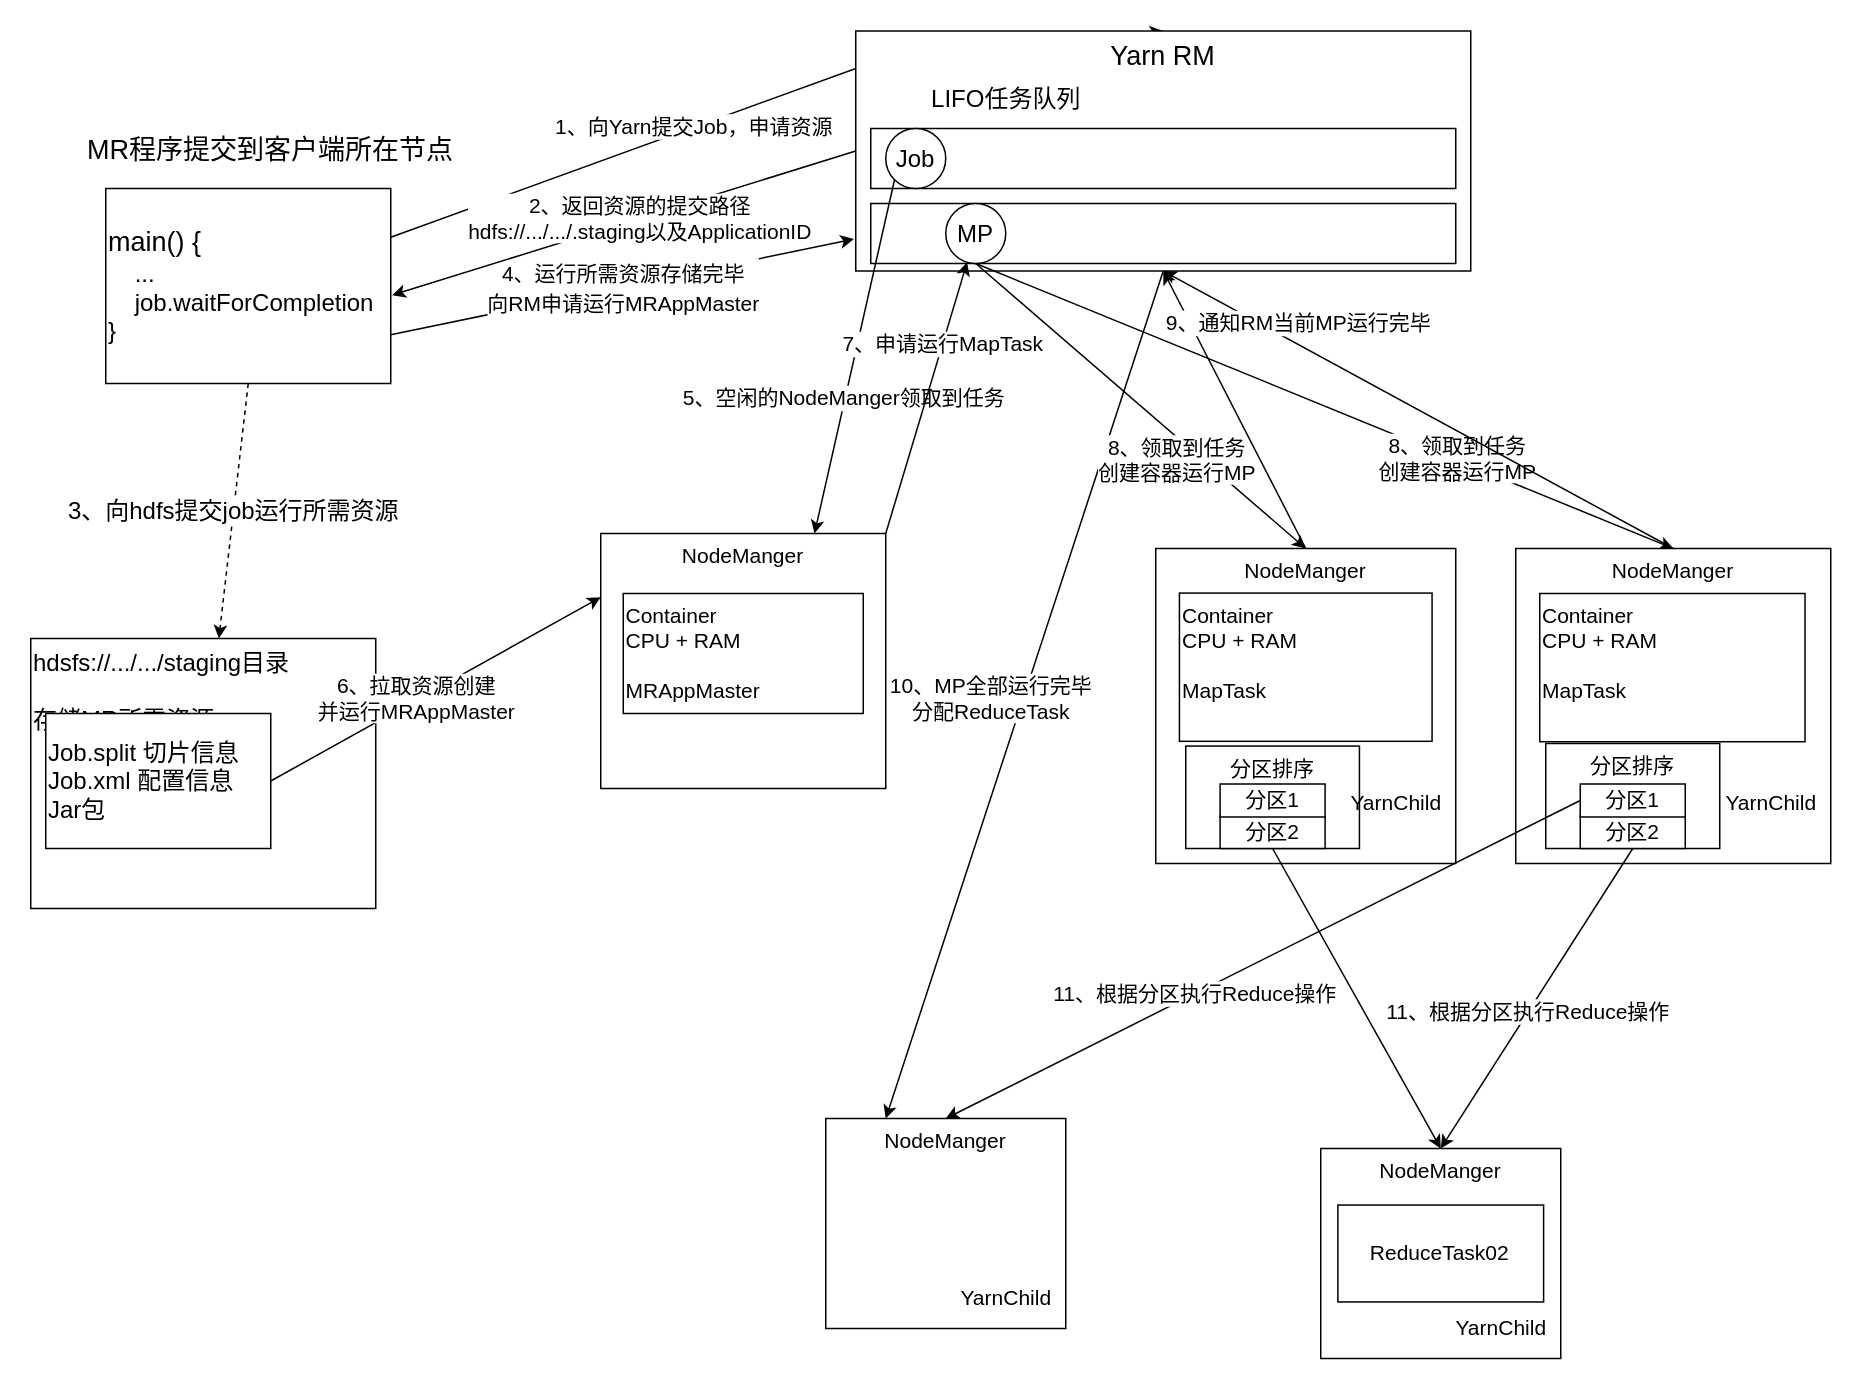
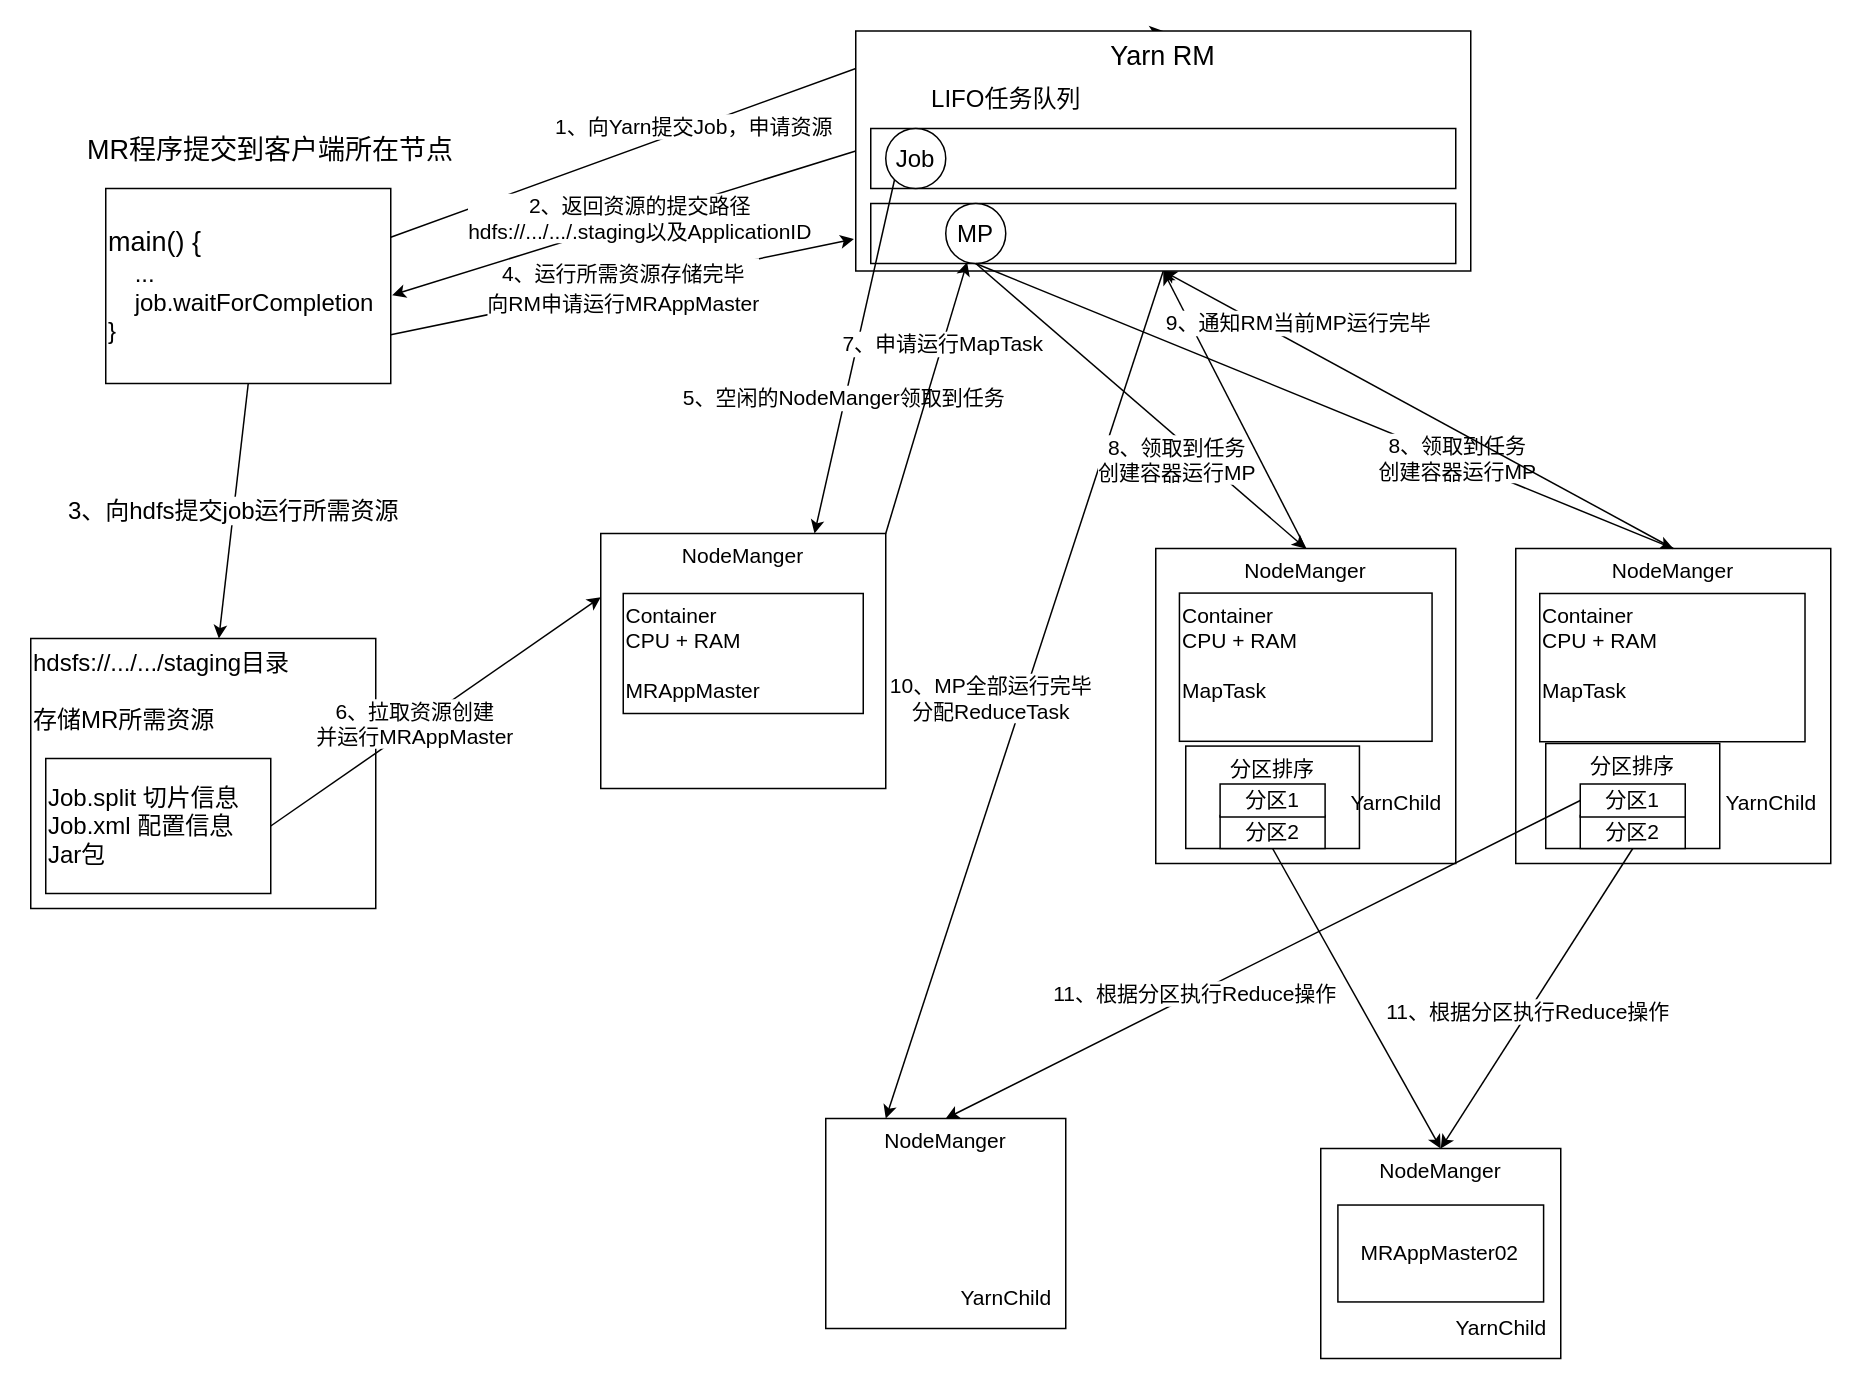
- <mxCell id="4" value="3、向hdfs提交job运行所需资源" style="edgeStyle=none;rounded=0;orthogonalLoop=1;jettySize=auto;html=1;exitX=0.5;exitY=1;exitDx=0;exitDy=0;fontSize=16;dashed=1;" edge="1" parent="1" source="6" target="13"><mxGeometry relative="1" as="geometry" /></mxCell>
+ <mxCell id="4" value="3、向hdfs提交job运行所需资源" style="edgeStyle=none;rounded=0;orthogonalLoop=1;jettySize=auto;html=1;exitX=0.5;exitY=1;exitDx=0;exitDy=0;fontSize=16;" edge="1" parent="1" source="6" target="13"><mxGeometry relative="1" as="geometry" /></mxCell>
- <mxCell id="14" value="Job.split 切片信息&lt;br&gt;Job.xml 配置信息&lt;br&gt;Jar包" style="whiteSpace=wrap;html=1;rounded=0;fontSize=16;align=left;" vertex="1" parent="12"><mxGeometry x="10" y="50" width="150" height="90" as="geometry" /></mxCell>
+ <mxCell id="14" value="Job.split 切片信息&lt;br&gt;Job.xml 配置信息&lt;br&gt;Jar包" style="whiteSpace=wrap;html=1;rounded=0;fontSize=16;align=left;" vertex="1" parent="12"><mxGeometry x="10" y="80" width="150" height="90" as="geometry" /></mxCell>
- <mxCell id="51" value="ReduceTask02" style="whiteSpace=wrap;html=1;rounded=0;labelBackgroundColor=none;fontSize=14;align=center;verticalAlign=middle;" vertex="1" parent="49"><mxGeometry x="11.429" y="37.692" width="137.143" height="64.615" as="geometry" /></mxCell>
+ <mxCell id="51" value="MRAppMaster02" style="whiteSpace=wrap;html=1;rounded=0;labelBackgroundColor=none;fontSize=14;align=center;verticalAlign=middle;" vertex="1" parent="49"><mxGeometry x="11.429" y="37.692" width="137.143" height="64.615" as="geometry" /></mxCell>
